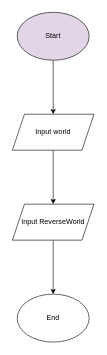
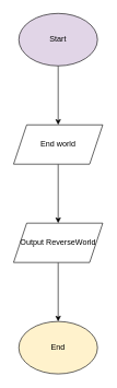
- <mxCell id="5" value="Input world" style="shape=parallelogram;perimeter=parallelogramPerimeter;whiteSpace=wrap;html=1;fixedSize=1;" vertex="1" parent="1"><mxGeometry x="20" y="190" width="136" height="60" as="geometry" /></mxCell>
+ <mxCell id="5" value="End world" style="shape=parallelogram;perimeter=parallelogramPerimeter;whiteSpace=wrap;html=1;fixedSize=1;" vertex="1" parent="1"><mxGeometry x="20" y="190" width="136" height="60" as="geometry" /></mxCell>
- <mxCell id="7" value="Input ReverseWorld" style="shape=parallelogram;perimeter=parallelogramPerimeter;whiteSpace=wrap;html=1;fixedSize=1;" vertex="1" parent="1"><mxGeometry x="20" y="340" width="136" height="60" as="geometry" /></mxCell>
+ <mxCell id="7" value="Output ReverseWorld" style="shape=parallelogram;perimeter=parallelogramPerimeter;whiteSpace=wrap;html=1;fixedSize=1;" vertex="1" parent="1"><mxGeometry x="20" y="340" width="136" height="60" as="geometry" /></mxCell>
- <mxCell id="8" value="End" style="ellipse;whiteSpace=wrap;html=1;" vertex="1" parent="1"><mxGeometry x="28" y="490" width="120" height="80" as="geometry" /></mxCell>
+ <mxCell id="8" value="End" style="ellipse;whiteSpace=wrap;html=1;fillColor=#fff2cc;" vertex="1" parent="1"><mxGeometry x="28" y="490" width="120" height="80" as="geometry" /></mxCell>
